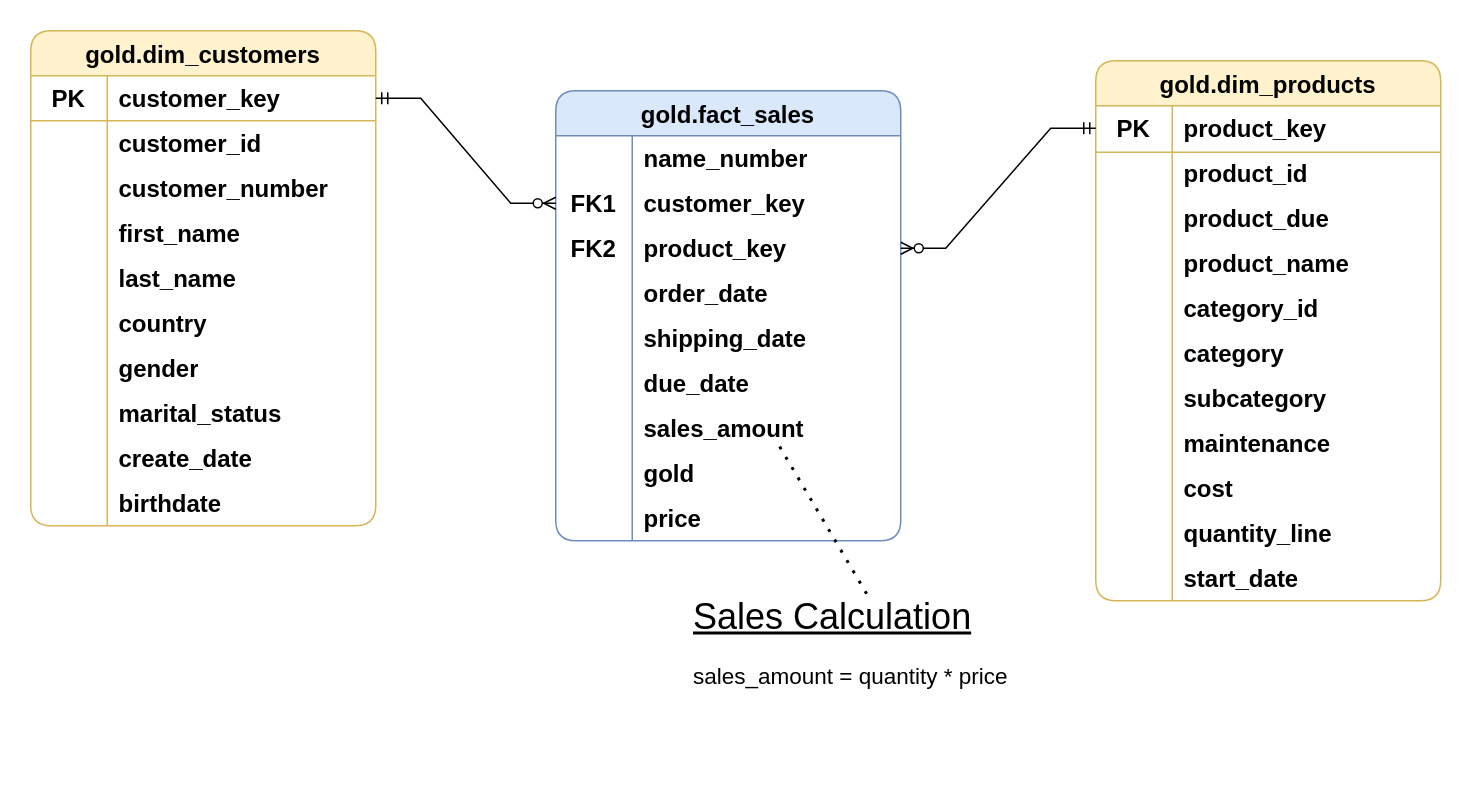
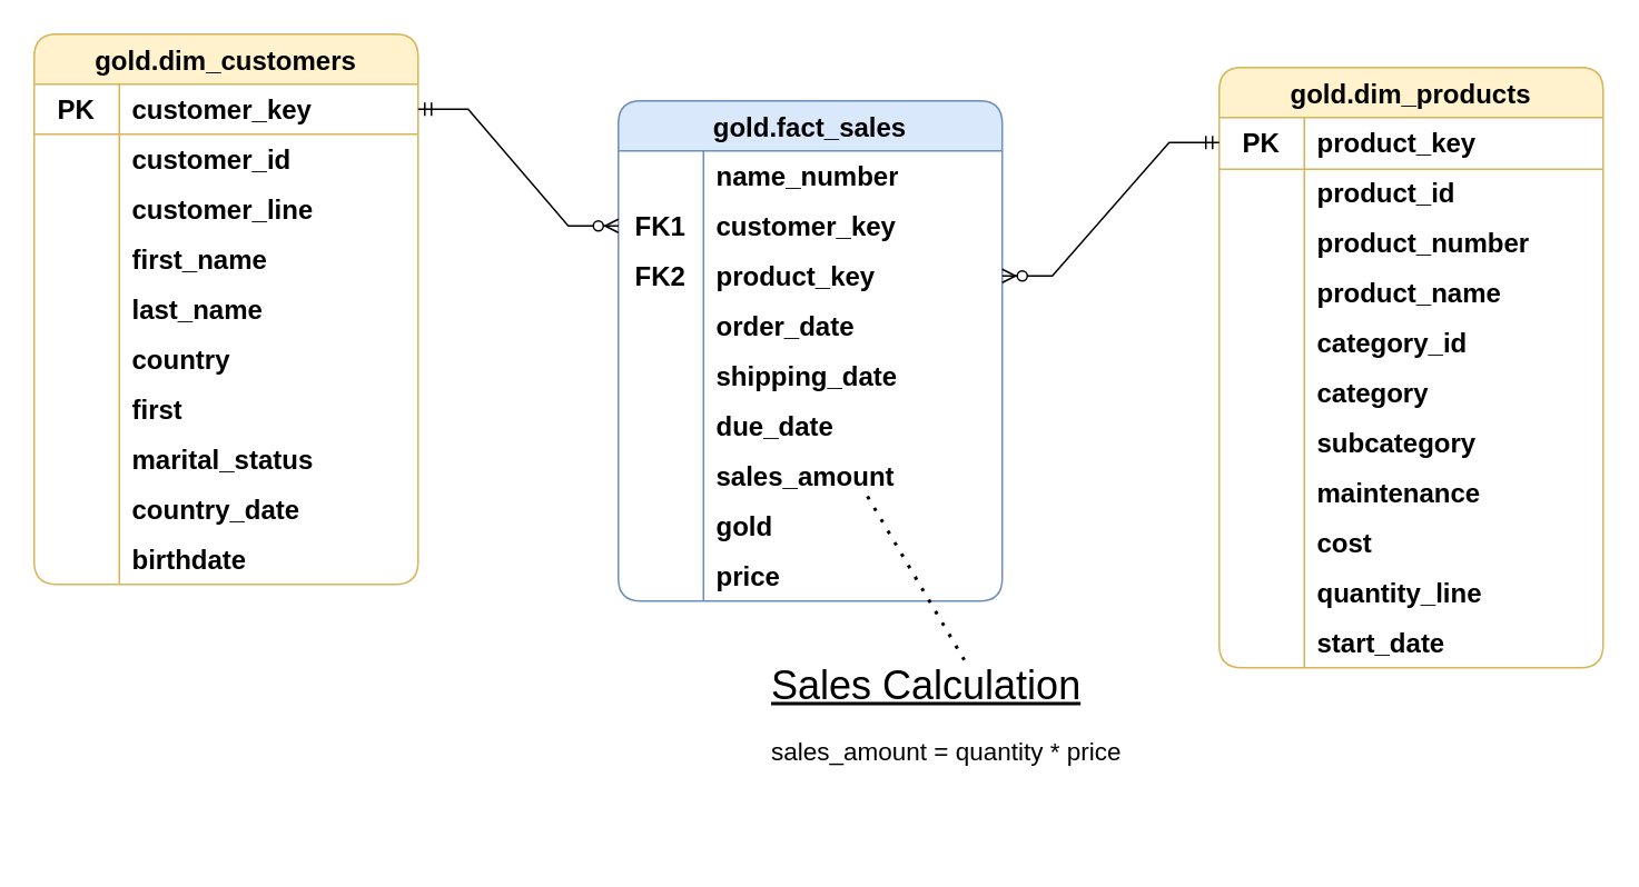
- <mxCell id="12" value="customer_number" style="shape=partialRectangle;html=1;whiteSpace=wrap;connectable=0;fillColor=none;top=0;left=0;bottom=0;right=0;align=left;spacingLeft=6;overflow=hidden;strokeColor=inherit;fontSize=16;fontStyle=1" vertex="1" parent="10"><mxGeometry x="51" width="179" height="30" as="geometry"><mxRectangle width="179" height="30" as="alternateBounds" /></mxGeometry></mxCell>
+ <mxCell id="12" value="customer_line" style="shape=partialRectangle;html=1;whiteSpace=wrap;connectable=0;fillColor=none;top=0;left=0;bottom=0;right=0;align=left;spacingLeft=6;overflow=hidden;strokeColor=inherit;fontSize=16;fontStyle=1" vertex="1" parent="10"><mxGeometry x="51" width="179" height="30" as="geometry"><mxRectangle width="179" height="30" as="alternateBounds" /></mxGeometry></mxCell>
- <mxCell id="44" value="product_due" style="shape=partialRectangle;html=1;whiteSpace=wrap;connectable=0;fillColor=none;top=0;left=0;bottom=0;right=0;align=left;spacingLeft=6;overflow=hidden;strokeColor=inherit;fontSize=16;fontStyle=1" vertex="1" parent="42"><mxGeometry x="51" width="179" height="30" as="geometry"><mxRectangle width="179" height="30" as="alternateBounds" /></mxGeometry></mxCell>
+ <mxCell id="44" value="product_number" style="shape=partialRectangle;html=1;whiteSpace=wrap;connectable=0;fillColor=none;top=0;left=0;bottom=0;right=0;align=left;spacingLeft=6;overflow=hidden;strokeColor=inherit;fontSize=16;fontStyle=1" vertex="1" parent="42"><mxGeometry x="51" width="179" height="30" as="geometry"><mxRectangle width="179" height="30" as="alternateBounds" /></mxGeometry></mxCell>
- <mxCell id="24" value="gender" style="shape=partialRectangle;html=1;whiteSpace=wrap;connectable=0;fillColor=none;top=0;left=0;bottom=0;right=0;align=left;spacingLeft=6;overflow=hidden;strokeColor=inherit;fontSize=16;fontStyle=1" vertex="1" parent="22"><mxGeometry x="51" width="179" height="30" as="geometry"><mxRectangle width="179" height="30" as="alternateBounds" /></mxGeometry></mxCell>
+ <mxCell id="24" value="first" style="shape=partialRectangle;html=1;whiteSpace=wrap;connectable=0;fillColor=none;top=0;left=0;bottom=0;right=0;align=left;spacingLeft=6;overflow=hidden;strokeColor=inherit;fontSize=16;fontStyle=1" vertex="1" parent="22"><mxGeometry x="51" width="179" height="30" as="geometry"><mxRectangle width="179" height="30" as="alternateBounds" /></mxGeometry></mxCell>
- <mxCell id="30" value="create_date" style="shape=partialRectangle;html=1;whiteSpace=wrap;connectable=0;fillColor=none;top=0;left=0;bottom=0;right=0;align=left;spacingLeft=6;overflow=hidden;strokeColor=inherit;fontSize=16;fontStyle=1" vertex="1" parent="28"><mxGeometry x="51" width="179" height="30" as="geometry"><mxRectangle width="179" height="30" as="alternateBounds" /></mxGeometry></mxCell>
+ <mxCell id="30" value="country_date" style="shape=partialRectangle;html=1;whiteSpace=wrap;connectable=0;fillColor=none;top=0;left=0;bottom=0;right=0;align=left;spacingLeft=6;overflow=hidden;strokeColor=inherit;fontSize=16;fontStyle=1" vertex="1" parent="28"><mxGeometry x="51" width="179" height="30" as="geometry"><mxRectangle width="179" height="30" as="alternateBounds" /></mxGeometry></mxCell>
